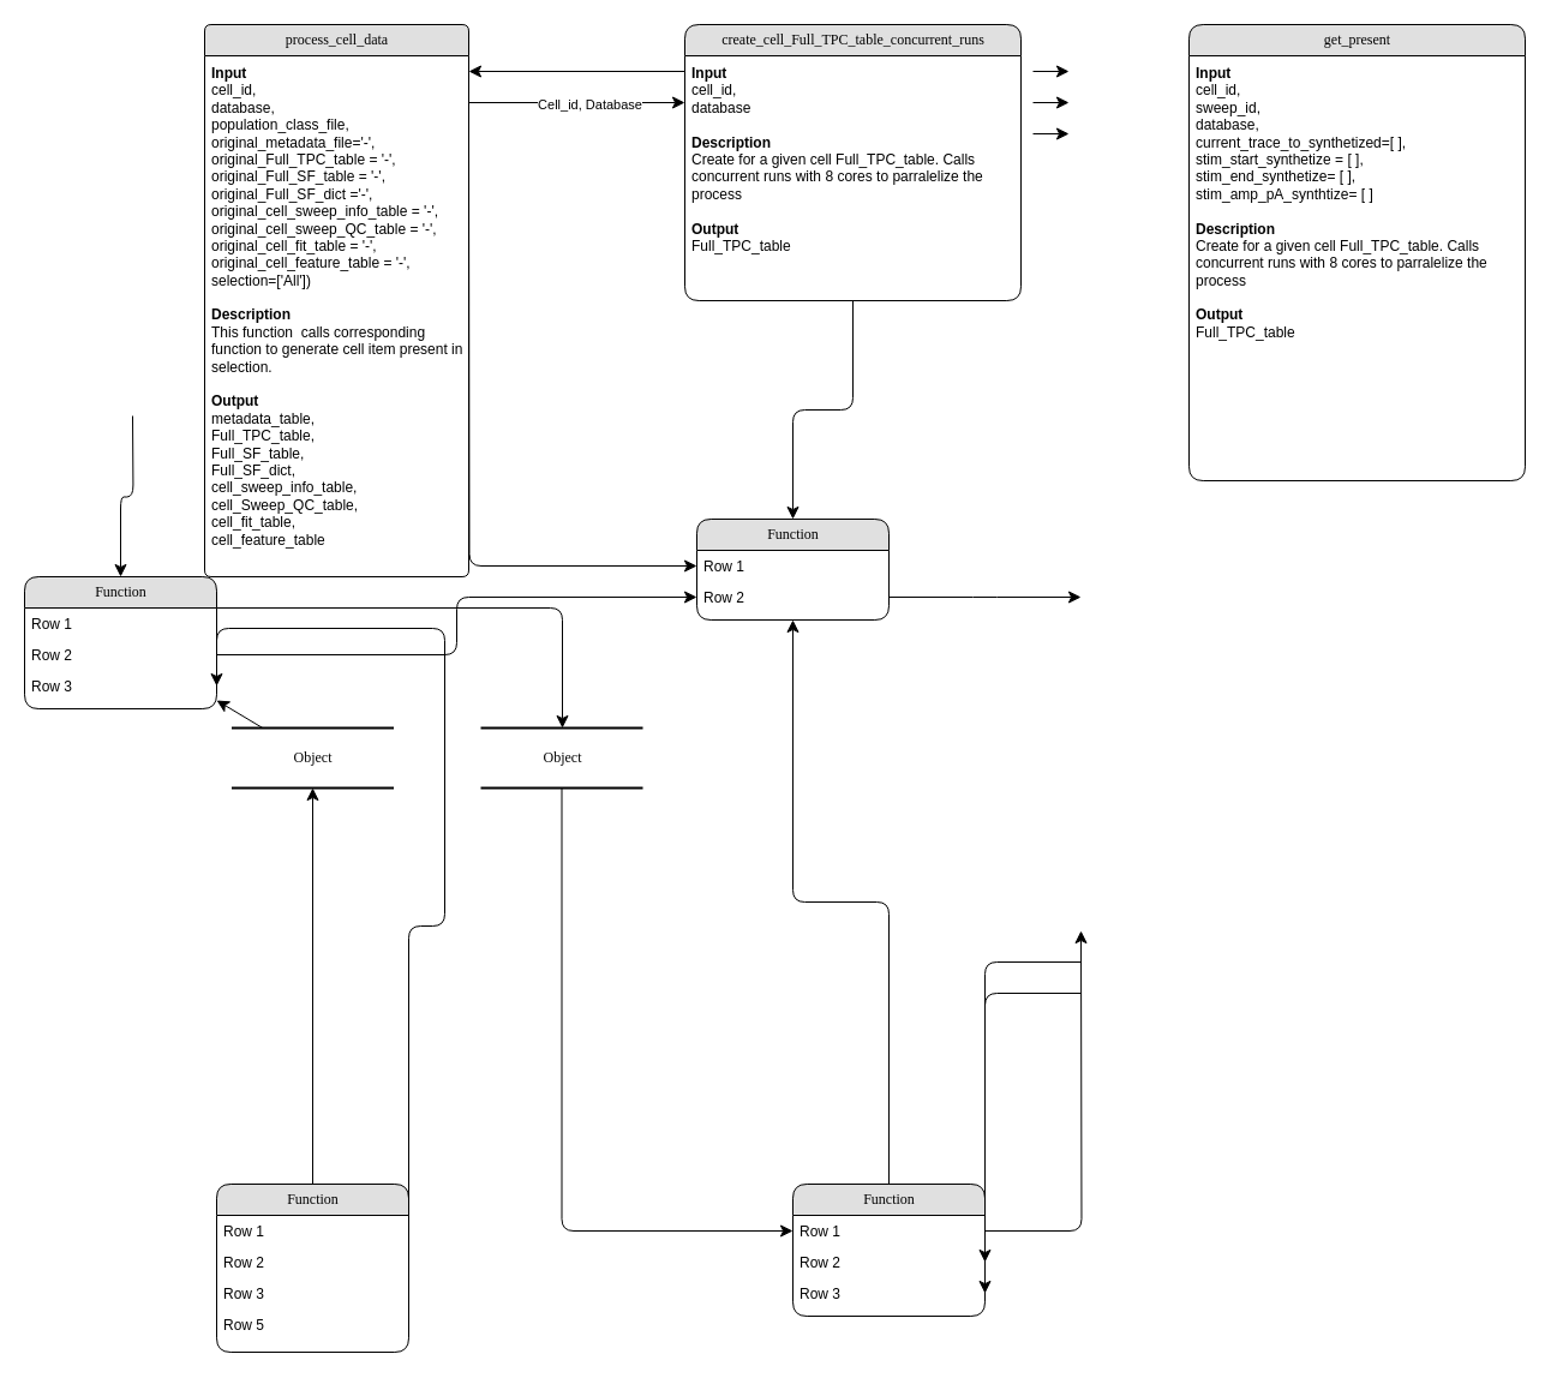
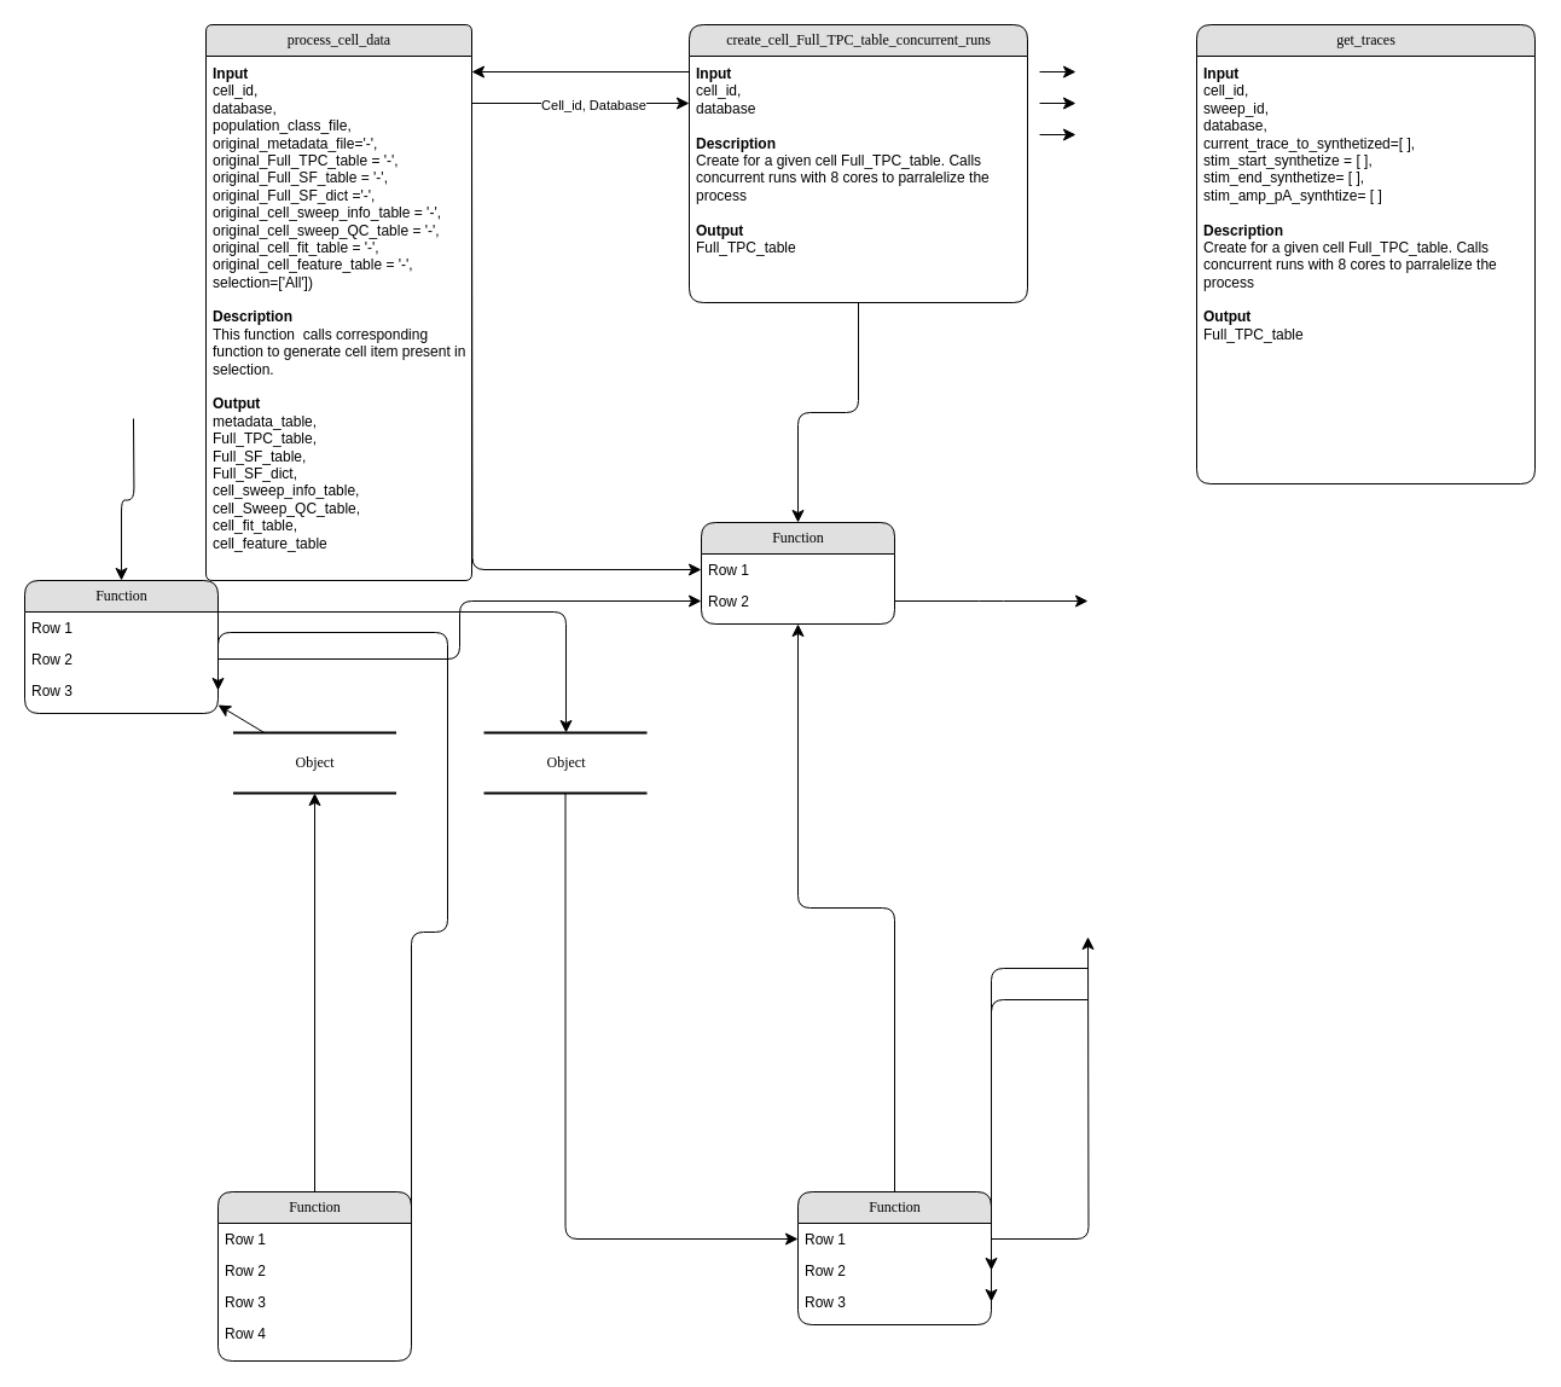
- <mxCell id="44" value="get_present" style="swimlane;html=1;fontStyle=0;childLayout=stackLayout;horizontal=1;startSize=26;fillColor=#e0e0e0;horizontalStack=0;resizeParent=1;resizeLast=0;collapsible=1;marginBottom=0;swimlaneFillColor=#ffffff;align=center;rounded=1;shadow=0;comic=0;labelBackgroundColor=none;strokeWidth=1;fontFamily=Verdana;fontSize=12" vertex="1" parent="1"><mxGeometry x="990" y="20" width="280" height="380" as="geometry" /></mxCell>
+ <mxCell id="44" value="get_traces" style="swimlane;html=1;fontStyle=0;childLayout=stackLayout;horizontal=1;startSize=26;fillColor=#e0e0e0;horizontalStack=0;resizeParent=1;resizeLast=0;collapsible=1;marginBottom=0;swimlaneFillColor=#ffffff;align=center;rounded=1;shadow=0;comic=0;labelBackgroundColor=none;strokeWidth=1;fontFamily=Verdana;fontSize=12" vertex="1" parent="1"><mxGeometry x="990" y="20" width="280" height="380" as="geometry" /></mxCell>
- <mxCell id="15" value="Row 5" style="text;html=1;strokeColor=none;fillColor=none;spacingLeft=4;spacingRight=4;whiteSpace=wrap;overflow=hidden;rotatable=0;points=[[0,0.5],[1,0.5]];portConstraint=eastwest;" parent="11" vertex="1"><mxGeometry y="104" width="160" height="26" as="geometry" /></mxCell>
+ <mxCell id="15" value="Row 4" style="text;html=1;strokeColor=none;fillColor=none;spacingLeft=4;spacingRight=4;whiteSpace=wrap;overflow=hidden;rotatable=0;points=[[0,0.5],[1,0.5]];portConstraint=eastwest;" parent="11" vertex="1"><mxGeometry y="104" width="160" height="26" as="geometry" /></mxCell>
